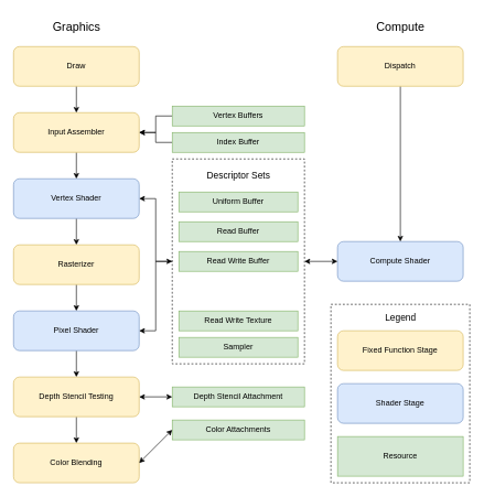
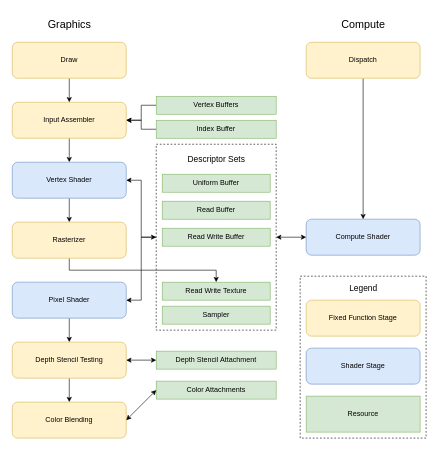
- <mxCell id="6" style="edgeStyle=orthogonalEdgeStyle;rounded=0;orthogonalLoop=1;jettySize=auto;html=1;exitX=0.5;exitY=1;exitDx=0;exitDy=0;entryX=0.5;entryY=0;entryDx=0;entryDy=0;" parent="1" source="7" target="9" edge="1"><mxGeometry relative="1" as="geometry" /></mxCell>
+ <mxCell id="6" style="edgeStyle=orthogonalEdgeStyle;rounded=0;orthogonalLoop=1;jettySize=auto;html=1;exitX=0.5;exitY=1;exitDx=0;exitDy=0;" parent="1" source="7" target="34" edge="1"><mxGeometry relative="1" as="geometry" /></mxCell>
